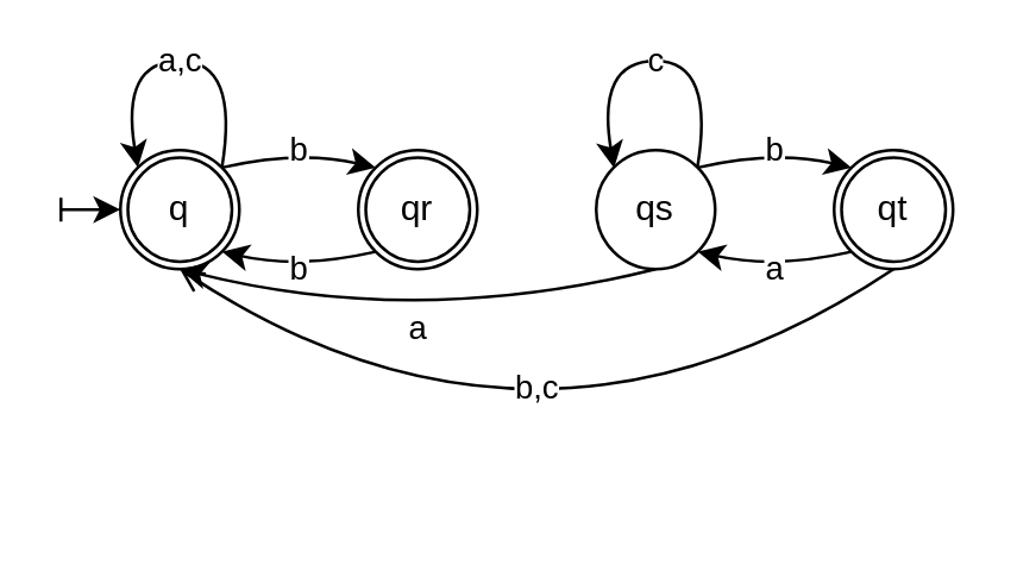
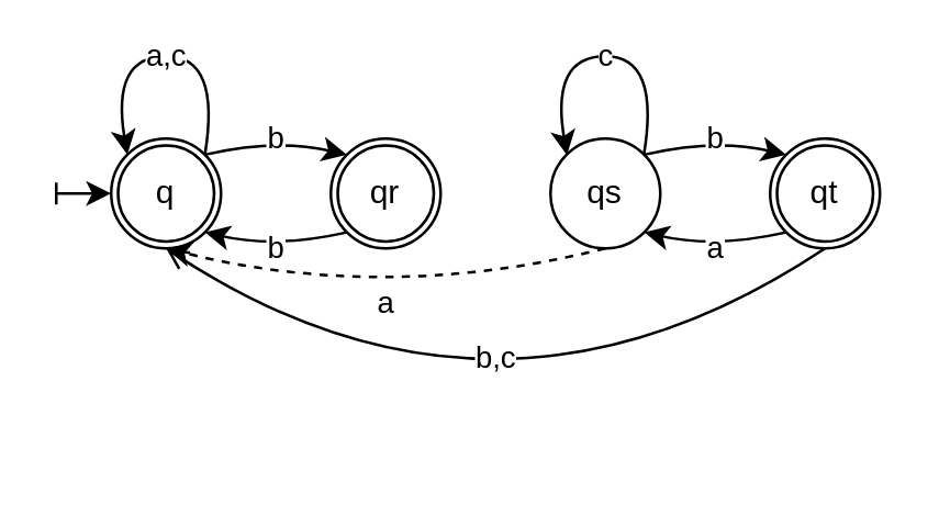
- <mxCell id="8" value="a" style="endArrow=classic;html=1;rounded=0;entryX=0.5;entryY=1;entryDx=0;entryDy=0;exitX=0.5;exitY=1;exitDx=0;exitDy=0;curved=1;" parent="1" source="5" target="2" edge="1"><mxGeometry width="50" height="50" relative="1" as="geometry"><mxPoint x="10" y="130" as="sourcePoint" /><mxPoint x="60" y="80" as="targetPoint" /><Array as="points"><mxPoint x="140" y="110" /></Array></mxGeometry></mxCell>
+ <mxCell id="8" value="a" style="endArrow=classic;html=1;rounded=0;entryX=0.5;entryY=1;entryDx=0;entryDy=0;exitX=0.5;exitY=1;exitDx=0;exitDy=0;curved=1;dashed=1;" parent="1" source="5" target="2" edge="1"><mxGeometry width="50" height="50" relative="1" as="geometry"><mxPoint x="10" y="130" as="sourcePoint" /><mxPoint x="60" y="80" as="targetPoint" /><Array as="points"><mxPoint x="140" y="110" /></Array></mxGeometry></mxCell>
